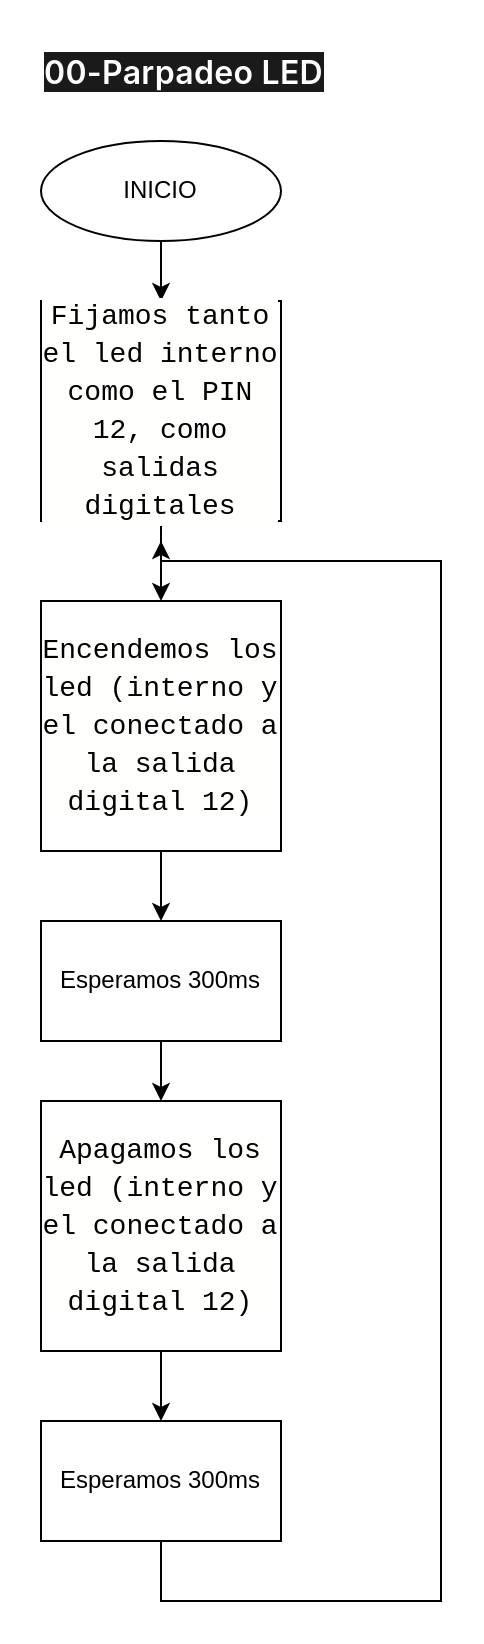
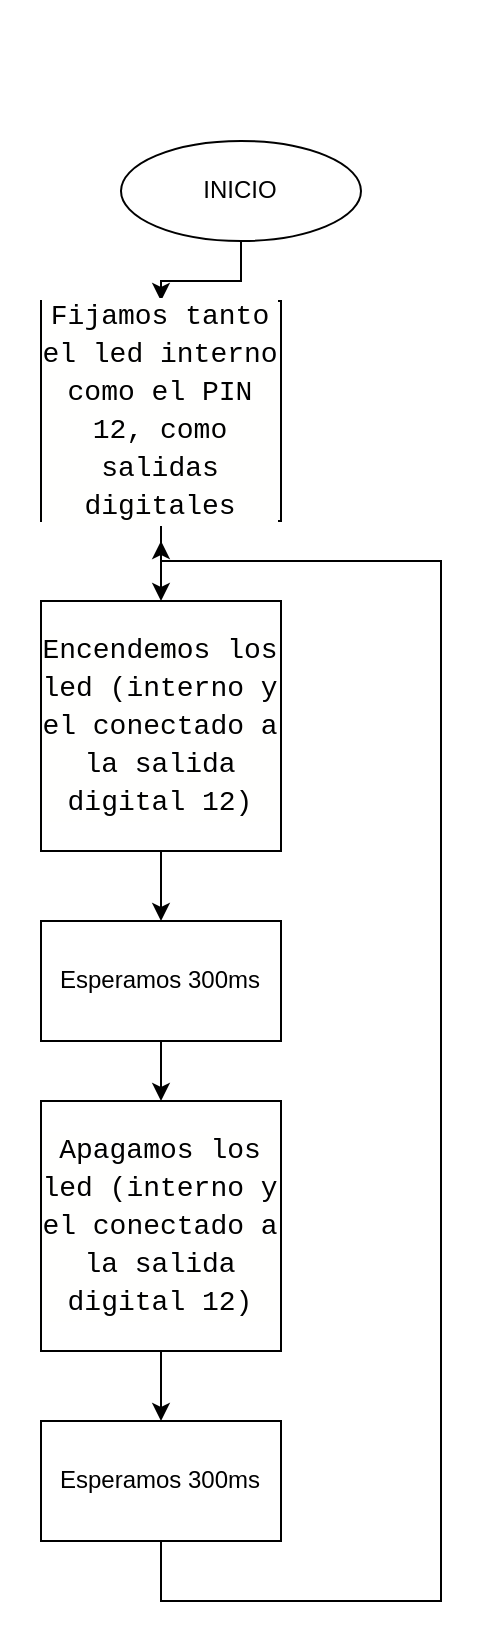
- <mxCell id="14" value="&lt;span style=&quot;color: rgb(255, 255, 255); font-family: -apple-system, BlinkMacSystemFont, &amp;quot;Segoe UI&amp;quot;, Roboto, Oxygen, Ubuntu, Cantarell, &amp;quot;Fira Sans&amp;quot;, &amp;quot;Droid Sans&amp;quot;, &amp;quot;Helvetica Neue&amp;quot;, sans-serif; font-size: 16px; font-style: normal; font-variant-ligatures: normal; font-variant-caps: normal; font-weight: 600; letter-spacing: 0.15px; orphans: 2; text-align: start; text-indent: 0px; text-transform: none; widows: 2; word-spacing: 0px; -webkit-text-stroke-width: 0px; background-color: rgb(26, 26, 26); text-decoration-thickness: initial; text-decoration-style: initial; text-decoration-color: initial; float: none; display: inline !important;&quot;&gt;00-Parpadeo LED&lt;/span&gt;" style="text;whiteSpace=wrap;html=1;" vertex="1" parent="1"><mxGeometry x="20" y="20" width="160" height="40" as="geometry" /></mxCell>
- <mxCell id="3" value="INICIO" style="ellipse;whiteSpace=wrap;html=1;" vertex="1" parent="1"><mxGeometry x="20" y="70" width="120" height="50" as="geometry" /></mxCell>
+ <mxCell id="3" value="INICIO" style="ellipse;whiteSpace=wrap;html=1;" vertex="1" parent="1"><mxGeometry x="60" y="70" width="120" height="50" as="geometry" /></mxCell>
